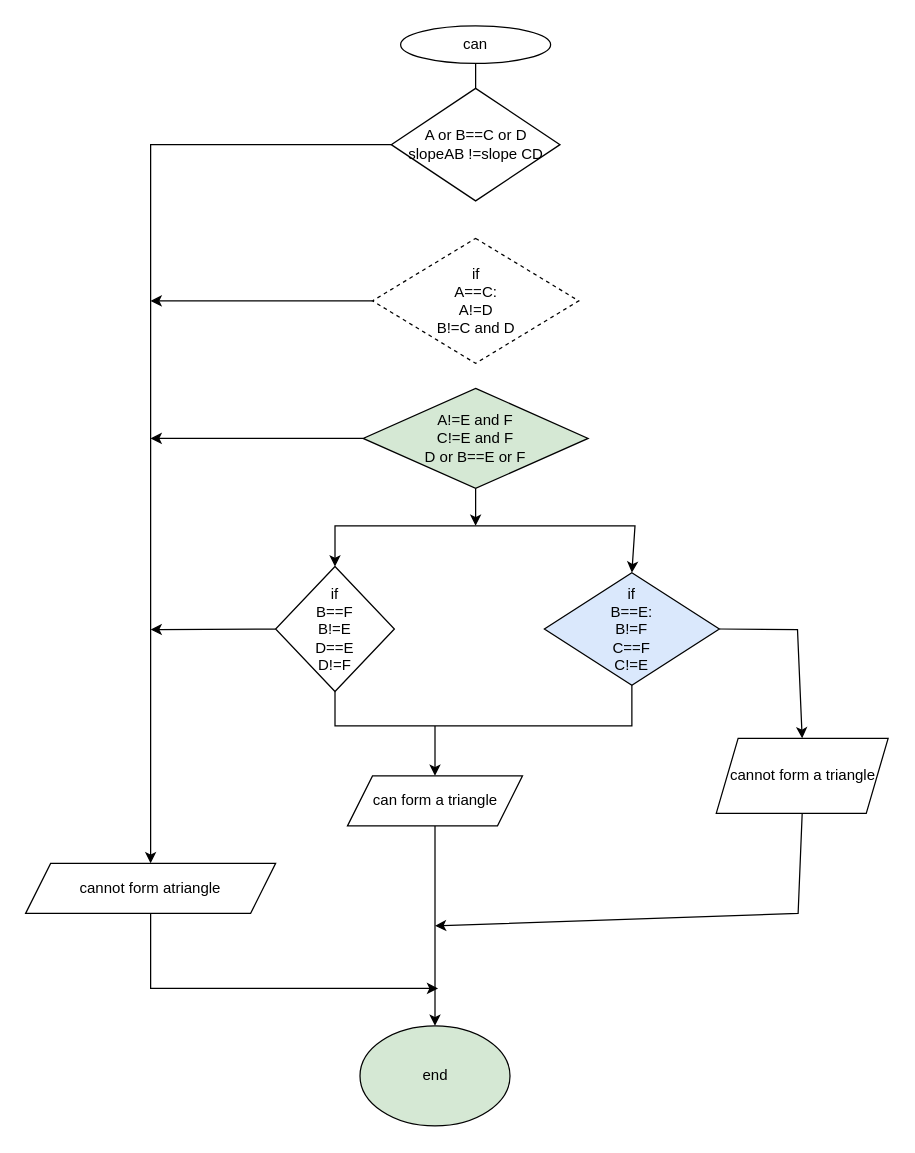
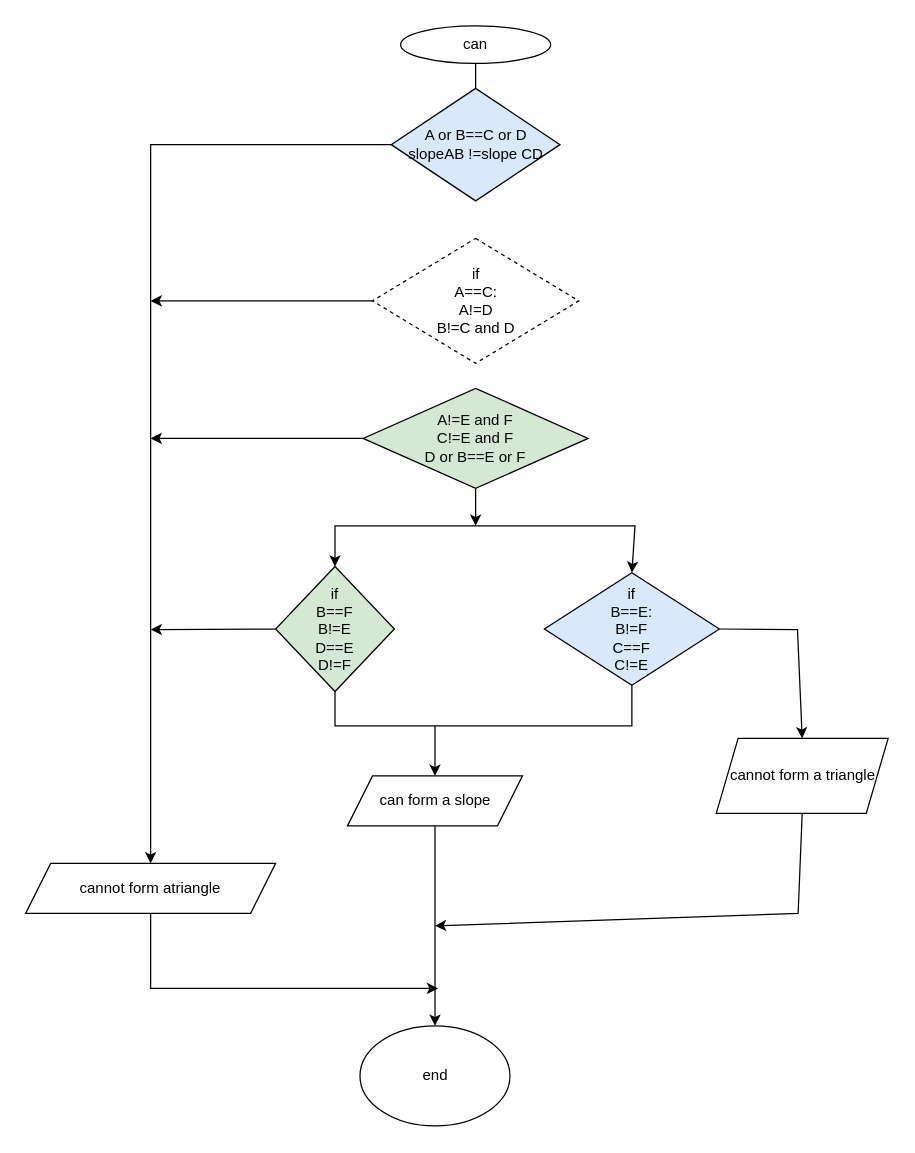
- <mxCell id="4" value="A or B==C or D&lt;br&gt;slopeAB !=slope CD" style="rhombus;whiteSpace=wrap;html=1;" vertex="1" parent="1"><mxGeometry x="312.5" y="70" width="135" height="90" as="geometry" /></mxCell>
+ <mxCell id="4" value="A or B==C or D&lt;br&gt;slopeAB !=slope CD" style="rhombus;whiteSpace=wrap;html=1;fillColor=#dae8fc;" vertex="1" parent="1"><mxGeometry x="312.5" y="70" width="135" height="90" as="geometry" /></mxCell>
- <mxCell id="7" value="if&lt;br&gt;B==F&lt;br&gt;B!=E&lt;br&gt;D==E&lt;br&gt;D!=F" style="rhombus;whiteSpace=wrap;html=1;direction=south;" vertex="1" parent="1"><mxGeometry x="220" y="452.5" width="95" height="100" as="geometry" /></mxCell>
+ <mxCell id="7" value="if&lt;br&gt;B==F&lt;br&gt;B!=E&lt;br&gt;D==E&lt;br&gt;D!=F" style="rhombus;whiteSpace=wrap;html=1;direction=south;fillColor=#d5e8d4;" vertex="1" parent="1"><mxGeometry x="220" y="452.5" width="95" height="100" as="geometry" /></mxCell>
- <mxCell id="17" value="can form a triangle" style="shape=parallelogram;perimeter=parallelogramPerimeter;whiteSpace=wrap;html=1;fixedSize=1;" vertex="1" parent="1"><mxGeometry x="277.5" y="620" width="140" height="40" as="geometry" /></mxCell>
+ <mxCell id="17" value="can form a slope" style="shape=parallelogram;perimeter=parallelogramPerimeter;whiteSpace=wrap;html=1;fixedSize=1;" vertex="1" parent="1"><mxGeometry x="277.5" y="620" width="140" height="40" as="geometry" /></mxCell>
- <mxCell id="19" value="end" style="ellipse;whiteSpace=wrap;html=1;fillColor=#d5e8d4;" vertex="1" parent="1"><mxGeometry x="287.5" y="820" width="120" height="80" as="geometry" /></mxCell>
+ <mxCell id="19" value="end" style="ellipse;whiteSpace=wrap;html=1;" vertex="1" parent="1"><mxGeometry x="287.5" y="820" width="120" height="80" as="geometry" /></mxCell>
